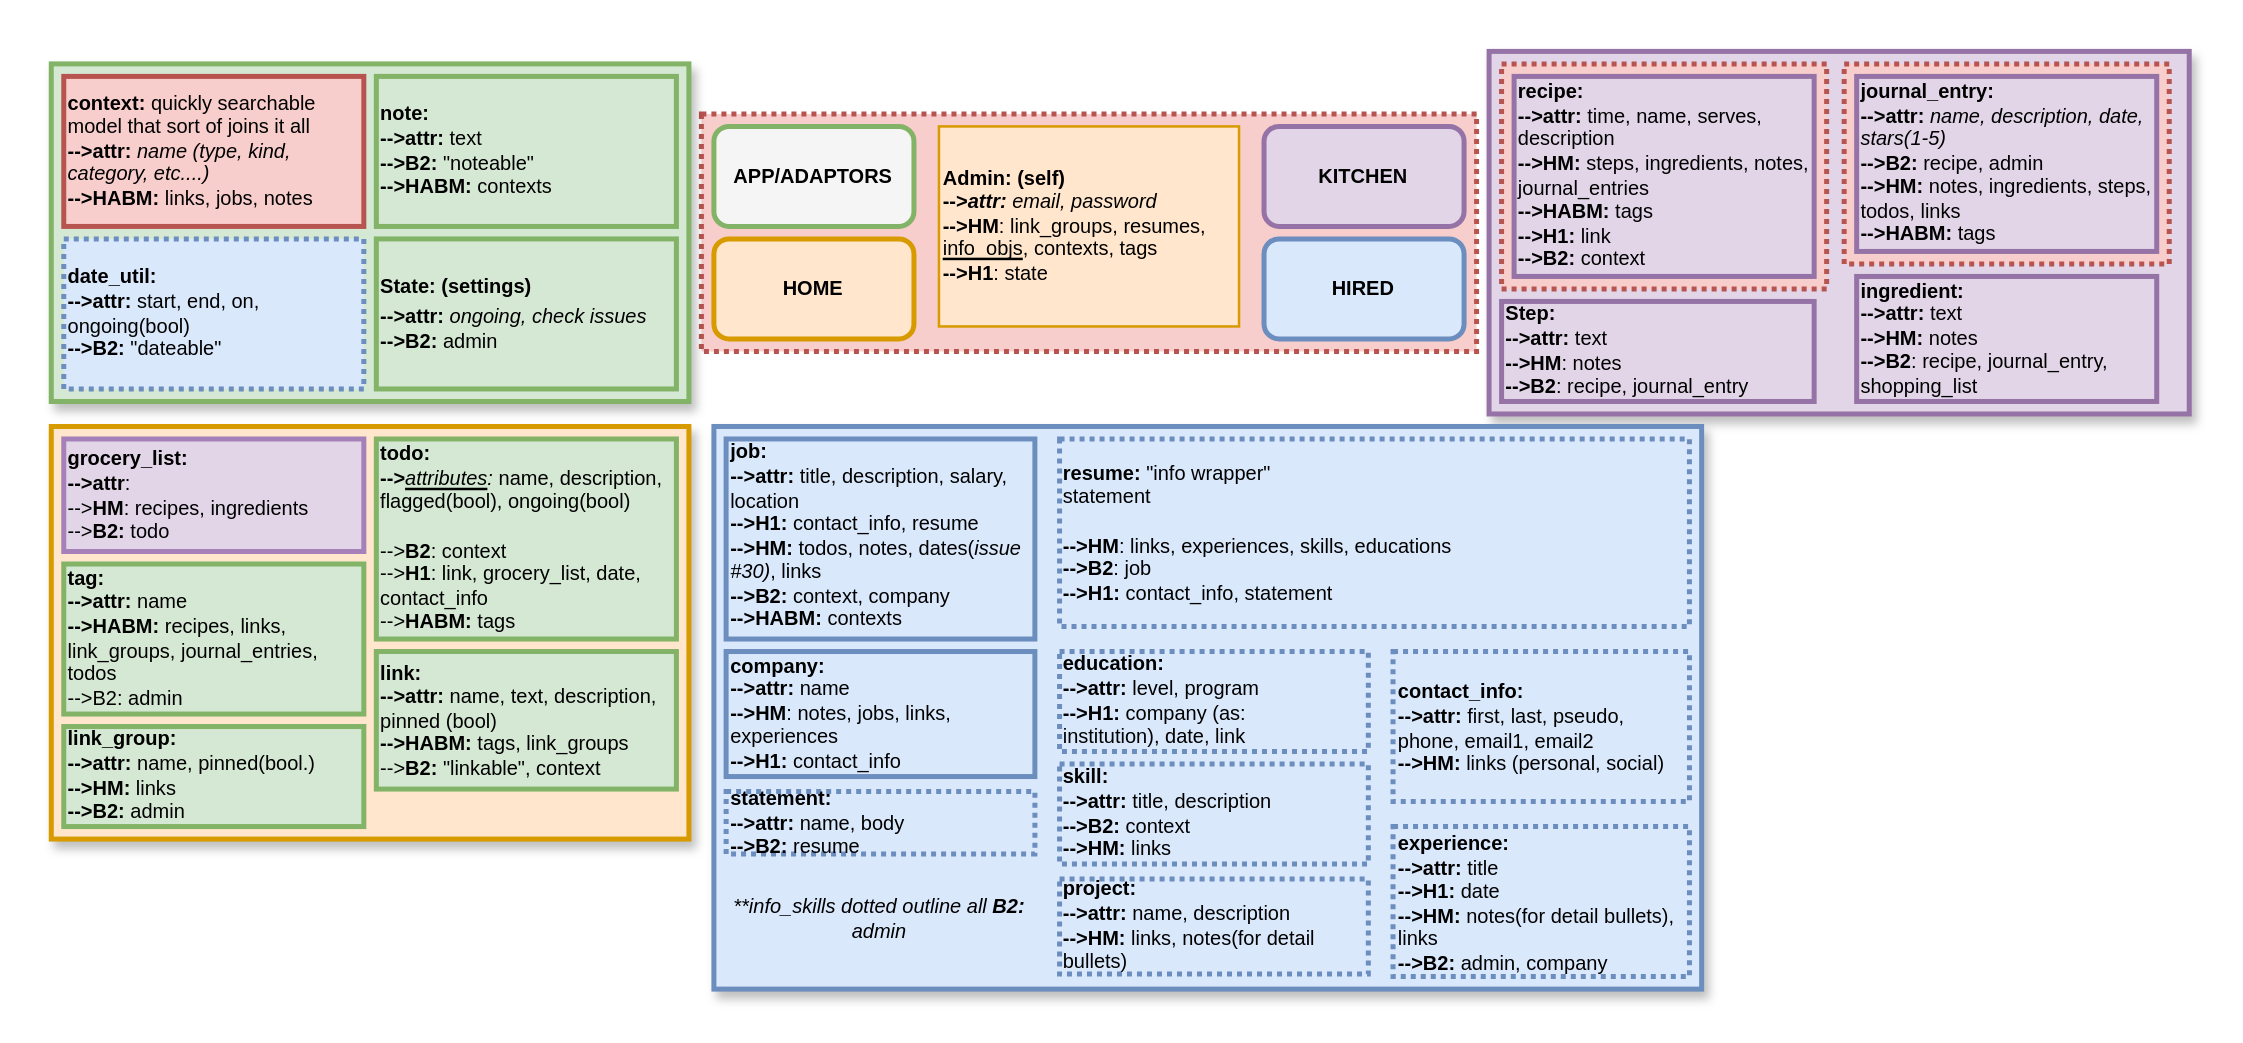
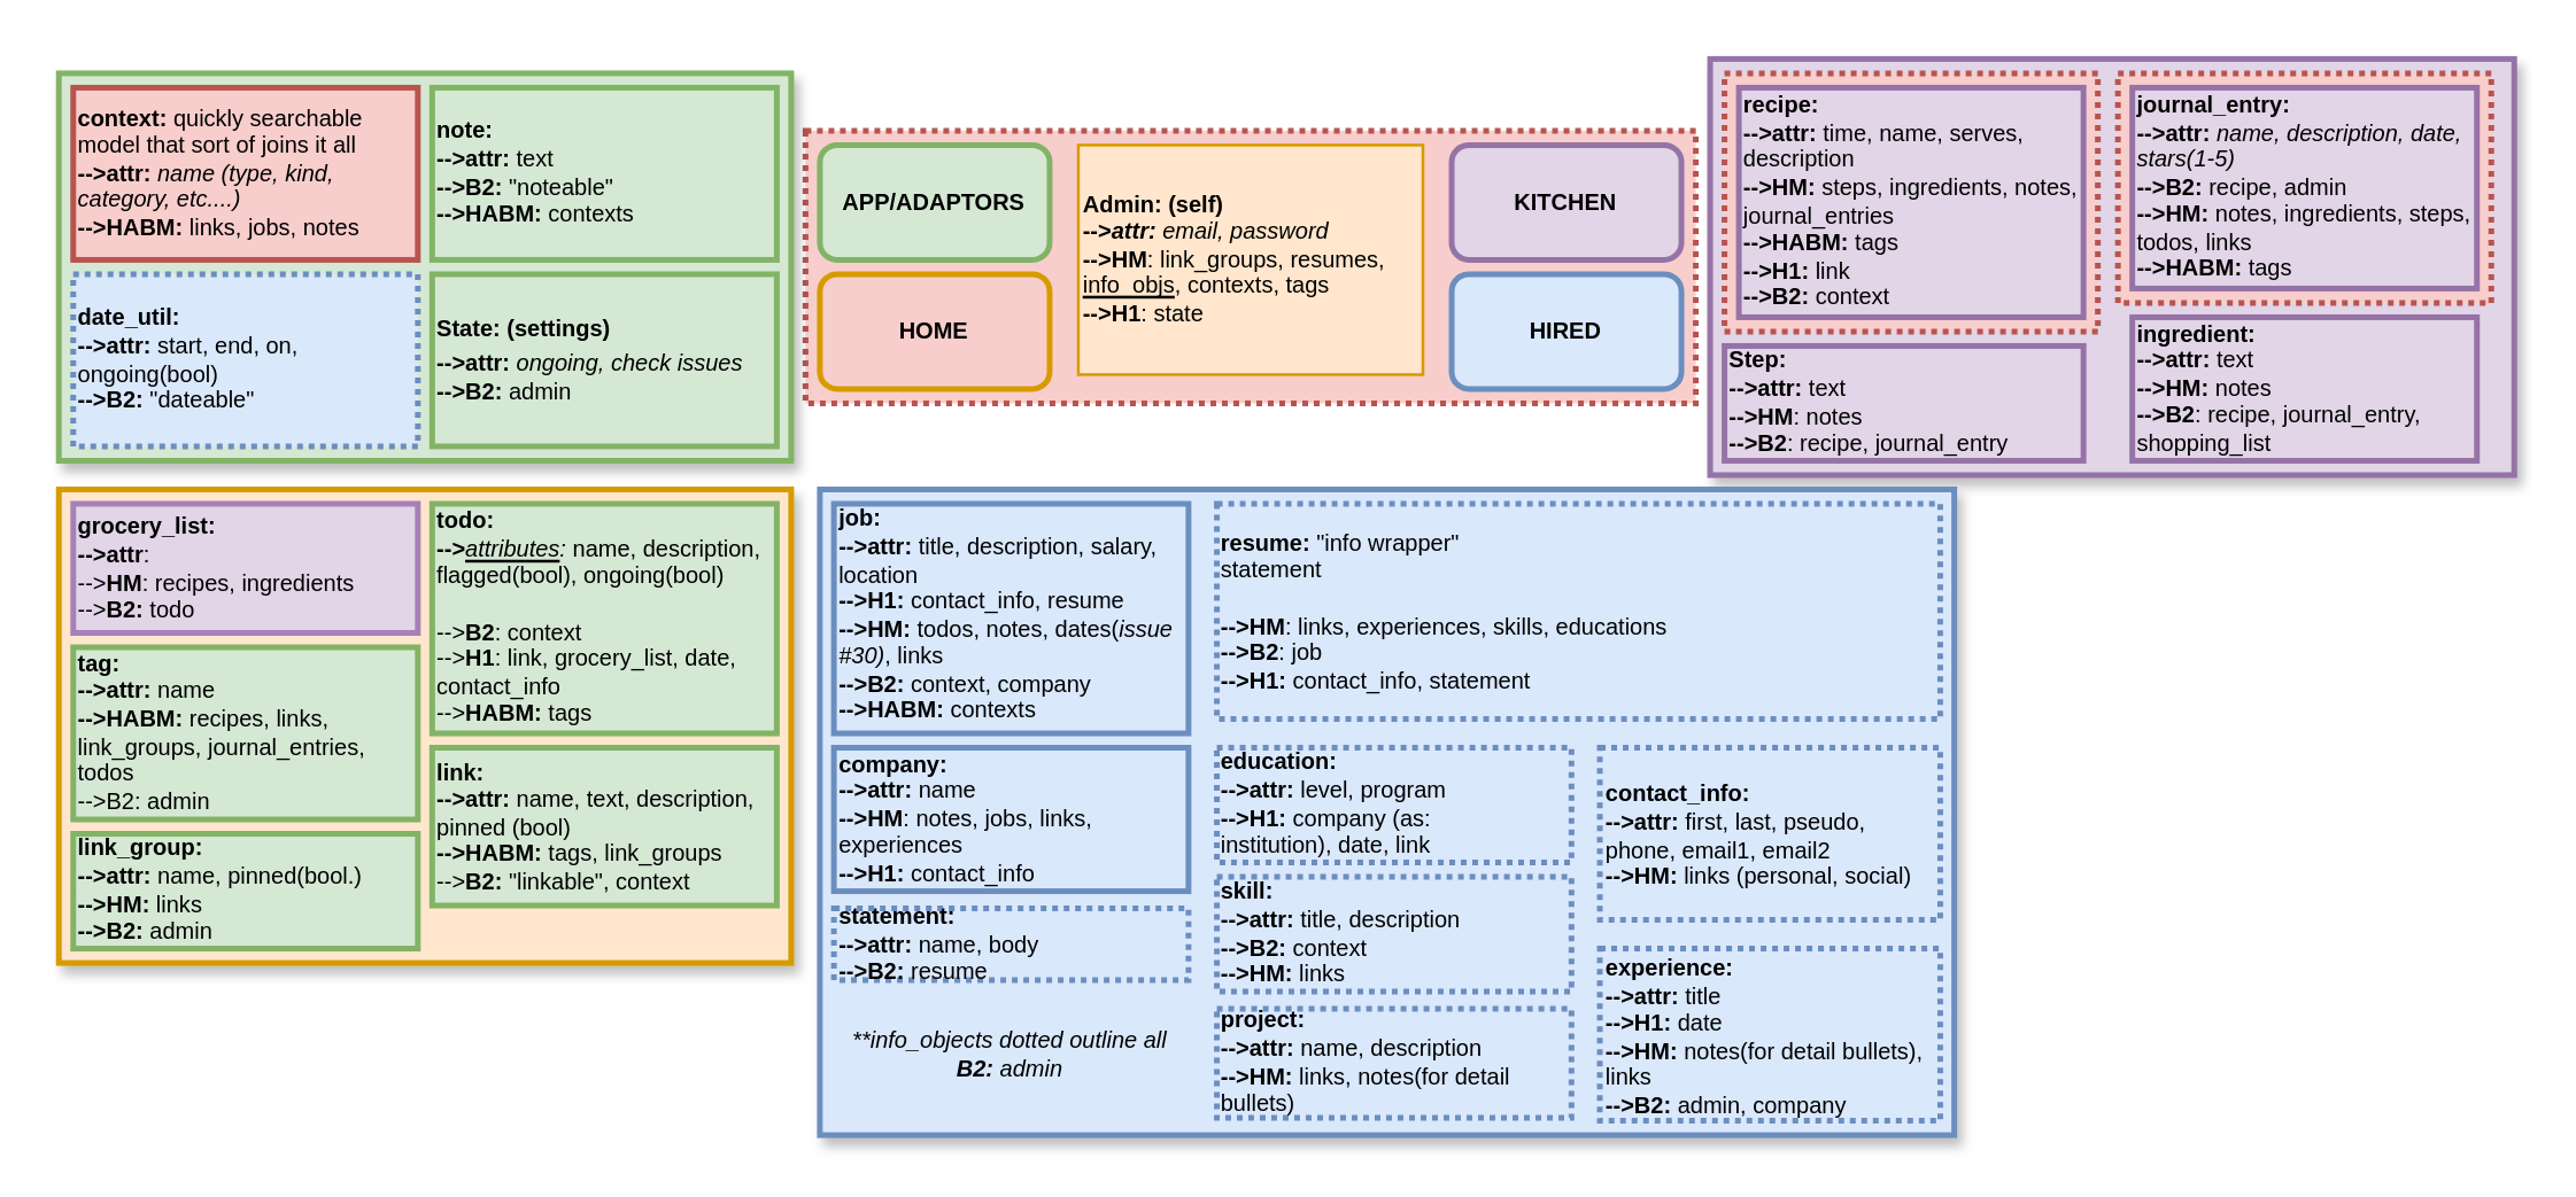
- <mxCell id="8" value="&lt;b&gt;APP/ADAPTORS&lt;br&gt;&lt;/b&gt;" style="rounded=1;whiteSpace=wrap;html=1;fontSize=8;align=center;fillColor=#f5f5f5;strokeColor=#82b366;rotation=0;container=0;strokeWidth=2;" parent="1" vertex="1"><mxGeometry x="285" y="50" width="80" height="40" as="geometry" /></mxCell>
+ <mxCell id="8" value="&lt;b&gt;APP/ADAPTORS&lt;br&gt;&lt;/b&gt;" style="rounded=1;whiteSpace=wrap;html=1;fontSize=8;align=center;fillColor=#d5e8d4;strokeColor=#82b366;rotation=0;container=0;strokeWidth=2;" parent="1" vertex="1"><mxGeometry x="285" y="50" width="80" height="40" as="geometry" /></mxCell>
- <mxCell id="20" value="&lt;b&gt;HOME&lt;br&gt;&lt;/b&gt;" style="rounded=1;whiteSpace=wrap;html=1;fontSize=8;align=center;fillColor=#ffe6cc;strokeColor=#d79b00;rotation=0;container=0;strokeWidth=2;" parent="1" vertex="1"><mxGeometry x="285" y="95" width="80" height="40" as="geometry" /></mxCell>
+ <mxCell id="20" value="&lt;b&gt;HOME&lt;br&gt;&lt;/b&gt;" style="rounded=1;whiteSpace=wrap;html=1;fontSize=8;align=center;fillColor=#f8cecc;strokeColor=#d79b00;rotation=0;container=0;strokeWidth=2;" parent="1" vertex="1"><mxGeometry x="285" y="95" width="80" height="40" as="geometry" /></mxCell>
- <mxCell id="35" value="&lt;i&gt;**info_skills dotted outline all &lt;b&gt;B2: &lt;/b&gt;admin&lt;/i&gt;" style="text;html=1;strokeColor=none;fillColor=none;align=center;verticalAlign=middle;whiteSpace=wrap;rounded=0;labelPosition=center;verticalLabelPosition=middle;fontSize=8;" parent="1" vertex="1"><mxGeometry x="289.878" y="355" width="123.476" height="23" as="geometry" /></mxCell>
+ <mxCell id="35" value="&lt;i&gt;**info_objects dotted outline all &lt;b&gt;B2: &lt;/b&gt;admin&lt;/i&gt;" style="text;html=1;strokeColor=none;fillColor=none;align=center;verticalAlign=middle;whiteSpace=wrap;rounded=0;labelPosition=center;verticalLabelPosition=middle;fontSize=8;" parent="1" vertex="1"><mxGeometry x="289.878" y="355" width="123.476" height="23" as="geometry" /></mxCell>
